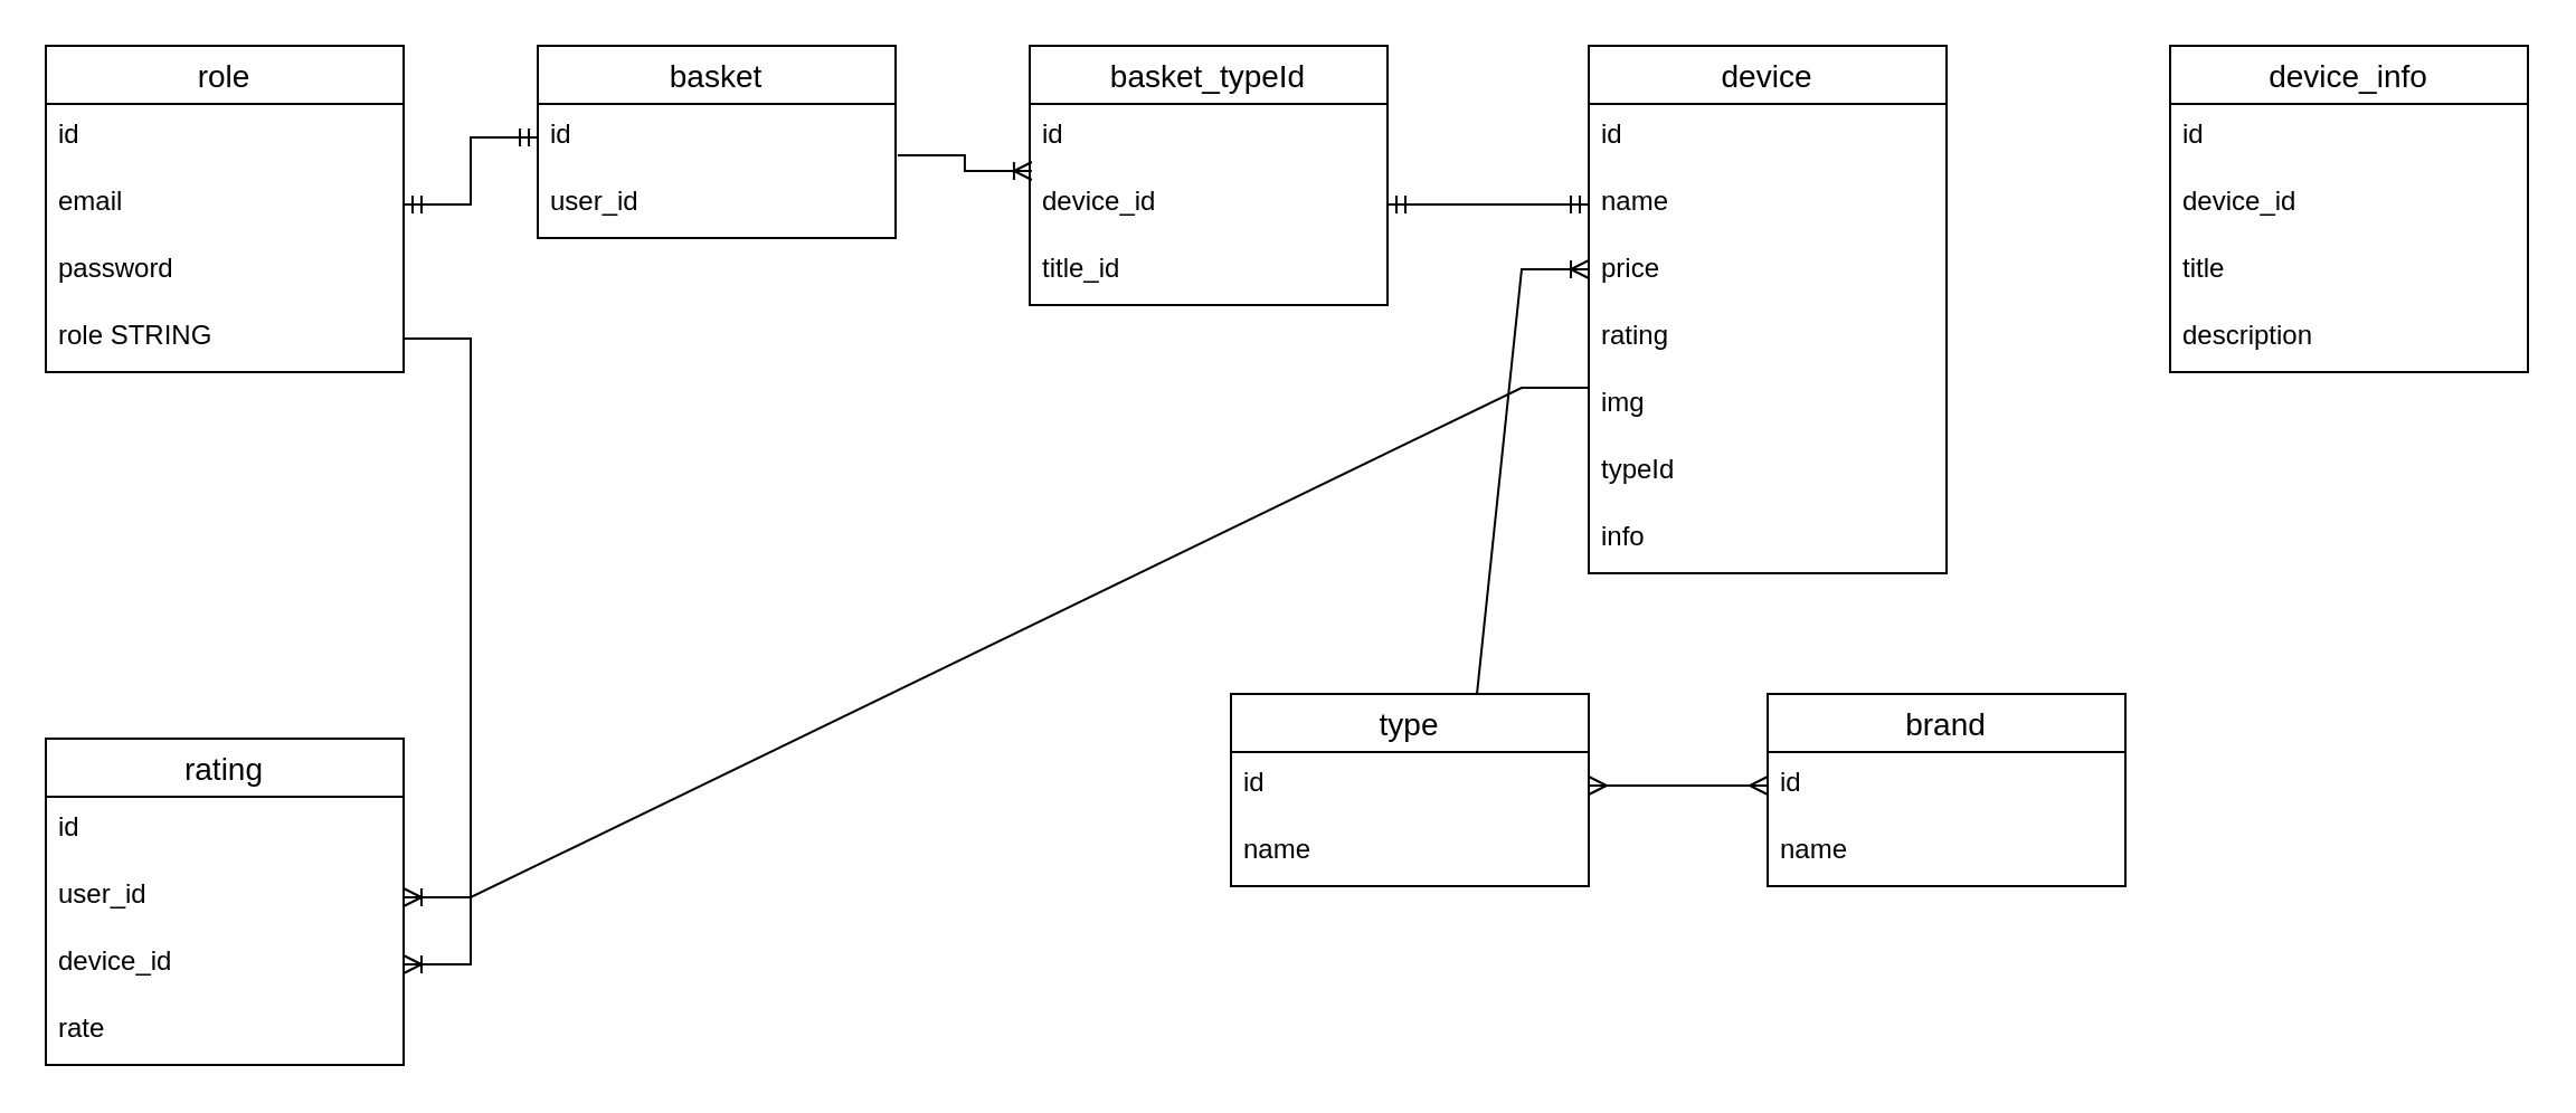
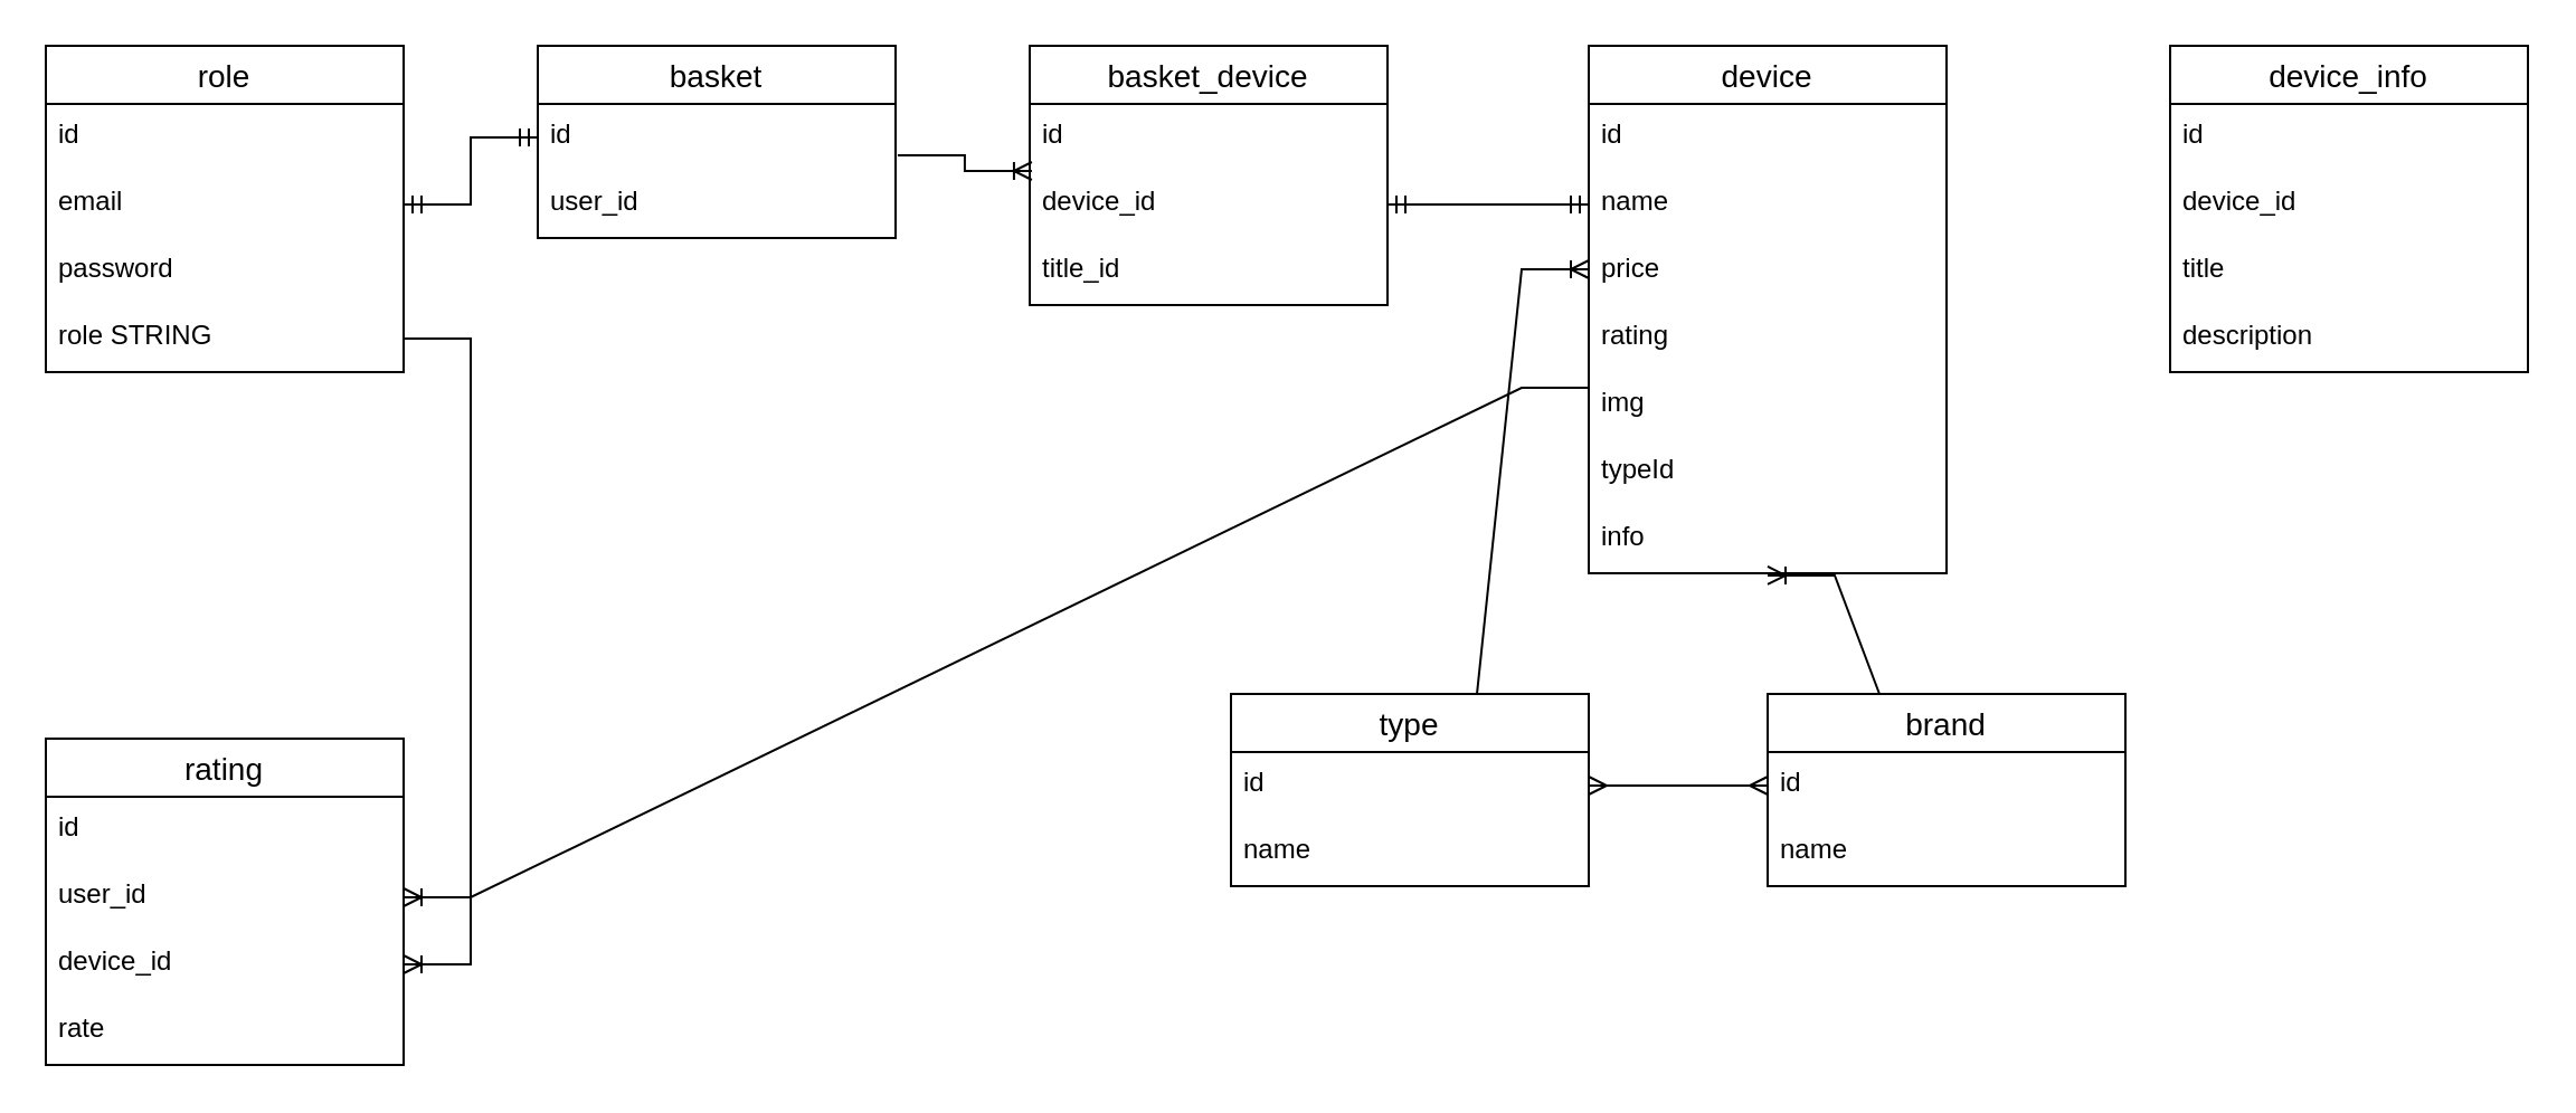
- <mxCell id="33" value="basket_typeId" style="swimlane;fontStyle=0;childLayout=stackLayout;horizontal=1;startSize=26;horizontalStack=0;resizeParent=1;resizeParentMax=0;resizeLast=0;collapsible=1;marginBottom=0;align=center;fontSize=14;" vertex="1" parent="1"><mxGeometry x="460" y="20" width="160" height="116" as="geometry" /></mxCell>
+ <mxCell id="33" value="basket_device" style="swimlane;fontStyle=0;childLayout=stackLayout;horizontal=1;startSize=26;horizontalStack=0;resizeParent=1;resizeParentMax=0;resizeLast=0;collapsible=1;marginBottom=0;align=center;fontSize=14;" vertex="1" parent="1"><mxGeometry x="460" y="20" width="160" height="116" as="geometry" /></mxCell>
+ <mxCell id="26" value="" style="edgeStyle=entityRelationEdgeStyle;fontSize=12;html=1;endArrow=ERoneToMany;rounded=0;exitX=0.5;exitY=0;exitDx=0;exitDy=0;entryX=0.5;entryY=1.033;entryDx=0;entryDy=0;entryPerimeter=0;" edge="1" parent="1" source="22" target="18"><mxGeometry width="100" height="100" relative="1" as="geometry"><mxPoint x="950" y="374" as="sourcePoint" /><mxPoint x="800" y="260" as="targetPoint" /></mxGeometry></mxCell>
